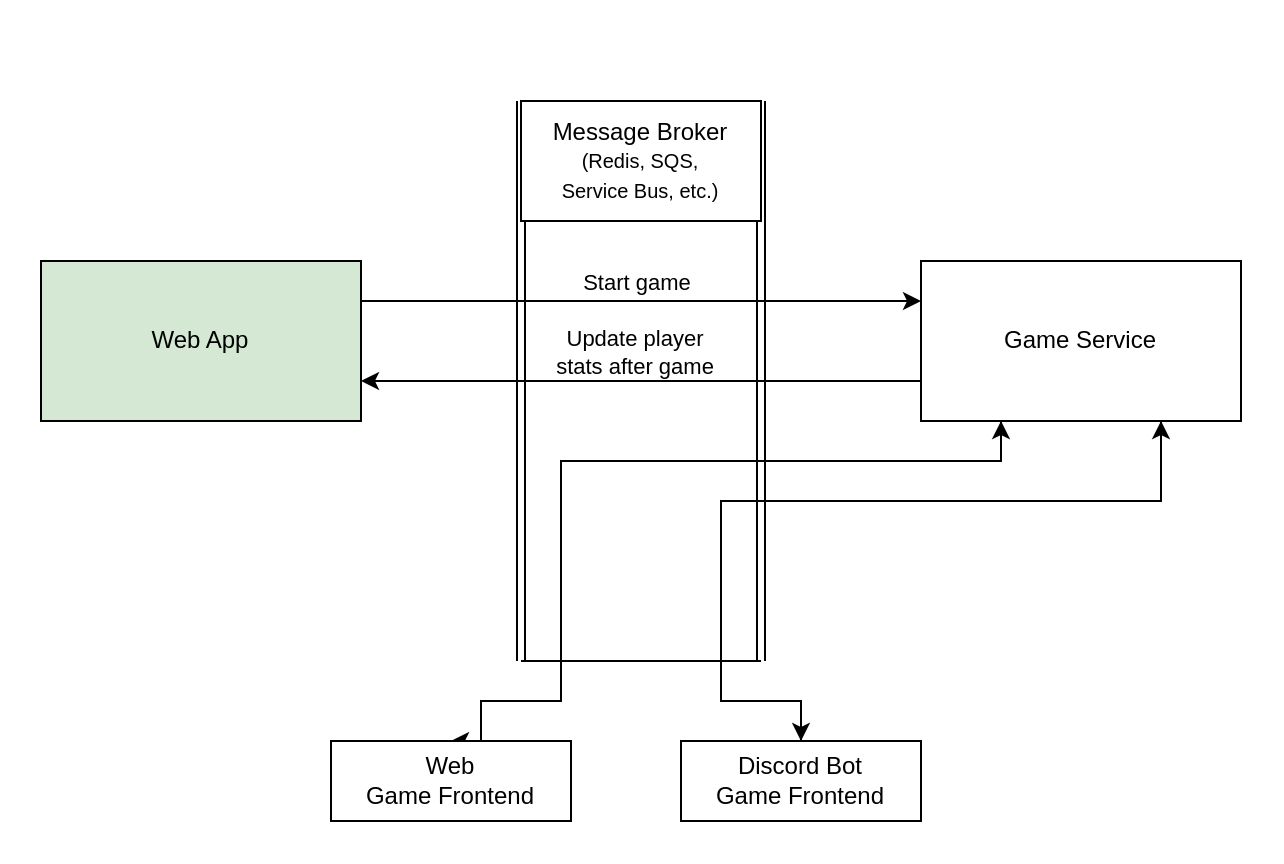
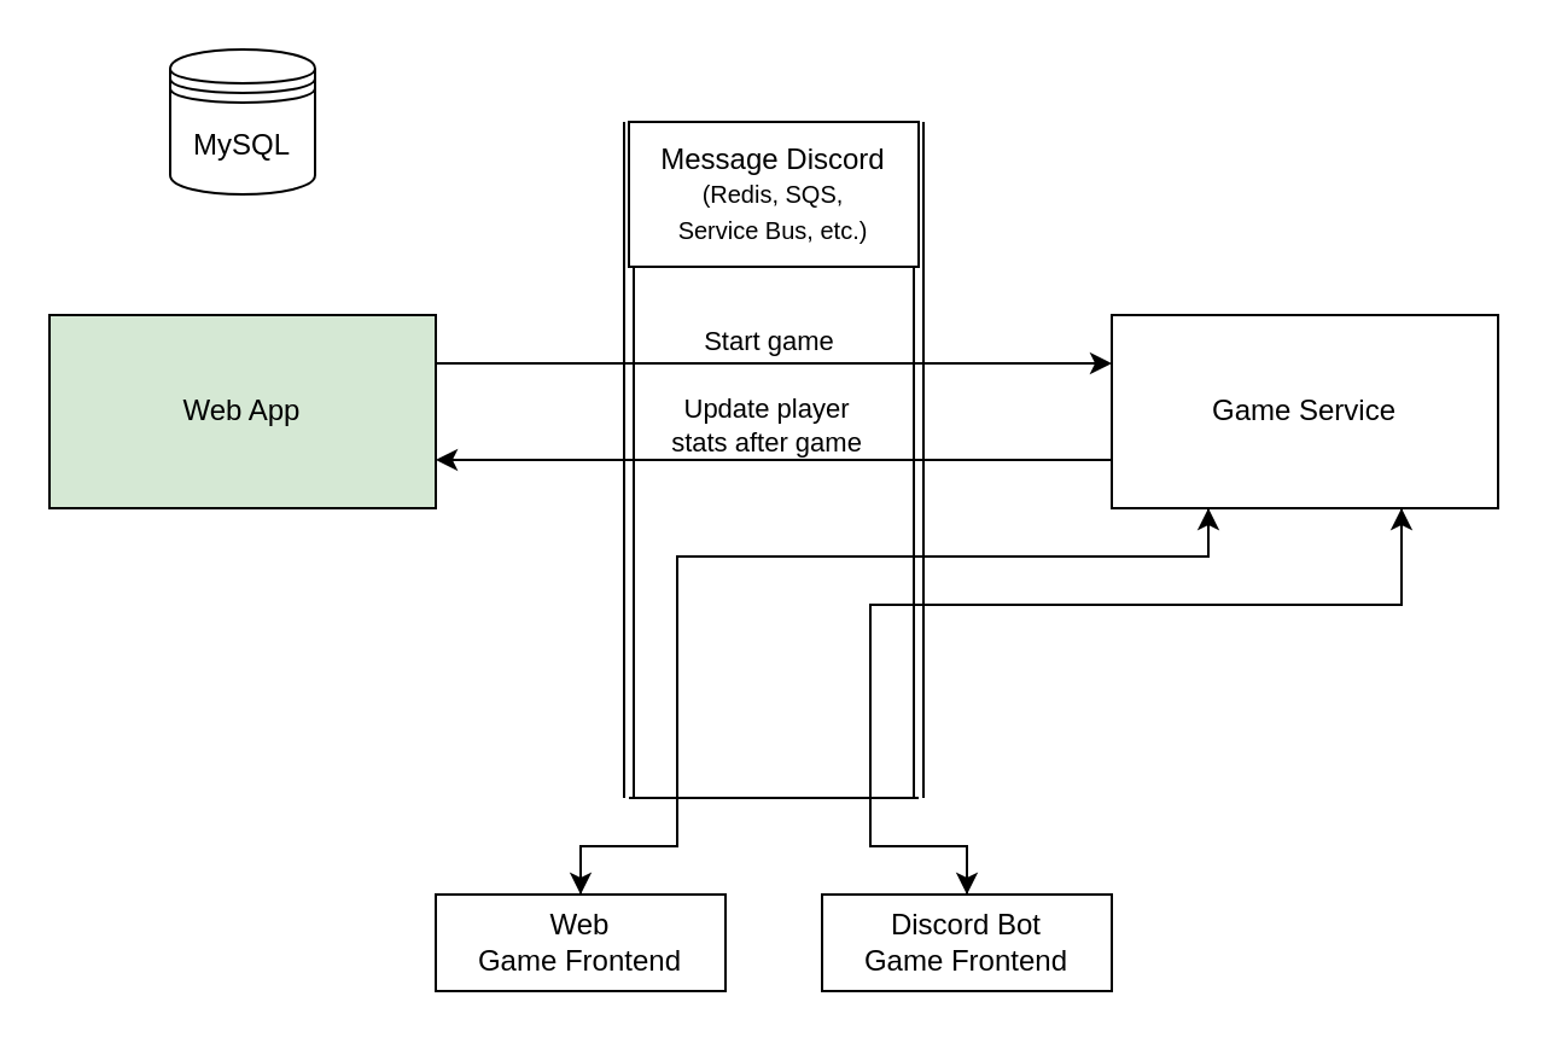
+ <mxCell id="10" value="MySQL" style="shape=datastore;whiteSpace=wrap;html=1;" parent="1" vertex="1"><mxGeometry x="70" y="20" width="60" height="60" as="geometry" /></mxCell>
- <mxCell id="13" value="Message Broker&lt;br&gt;&lt;font style=&quot;font-size: 10px;&quot;&gt;(Redis, SQS,&lt;br&gt;Service Bus, etc.)&lt;/font&gt;" style="rounded=0;whiteSpace=wrap;html=1;" parent="1" vertex="1"><mxGeometry x="260" y="50" width="120" height="60" as="geometry" /></mxCell>
+ <mxCell id="13" value="Message Discord&lt;br&gt;&lt;font style=&quot;font-size: 10px;&quot;&gt;(Redis, SQS,&lt;br&gt;Service Bus, etc.)&lt;/font&gt;" style="rounded=0;whiteSpace=wrap;html=1;" parent="1" vertex="1"><mxGeometry x="260" y="50" width="120" height="60" as="geometry" /></mxCell>
- <mxCell id="16" value="Web&lt;br&gt;Game Frontend" style="rounded=0;whiteSpace=wrap;html=1;" parent="1" vertex="1"><mxGeometry x="165" y="370" width="120" height="40" as="geometry" /></mxCell>
+ <mxCell id="16" value="Web&lt;br&gt;Game Frontend" style="rounded=0;whiteSpace=wrap;html=1;" parent="1" vertex="1"><mxGeometry x="180" y="370" width="120" height="40" as="geometry" /></mxCell>
